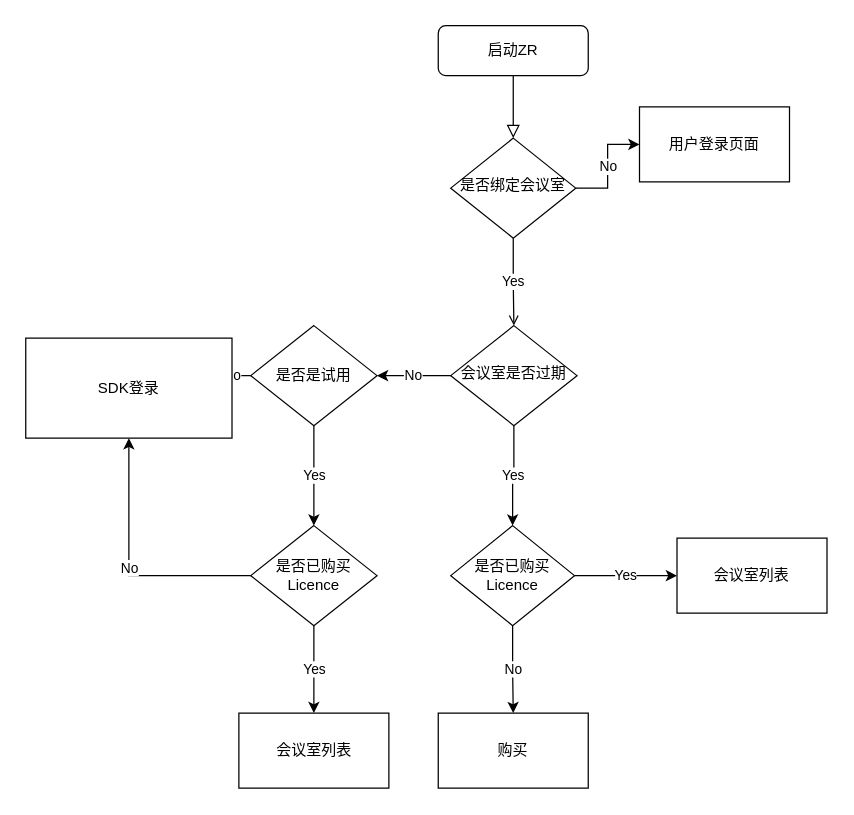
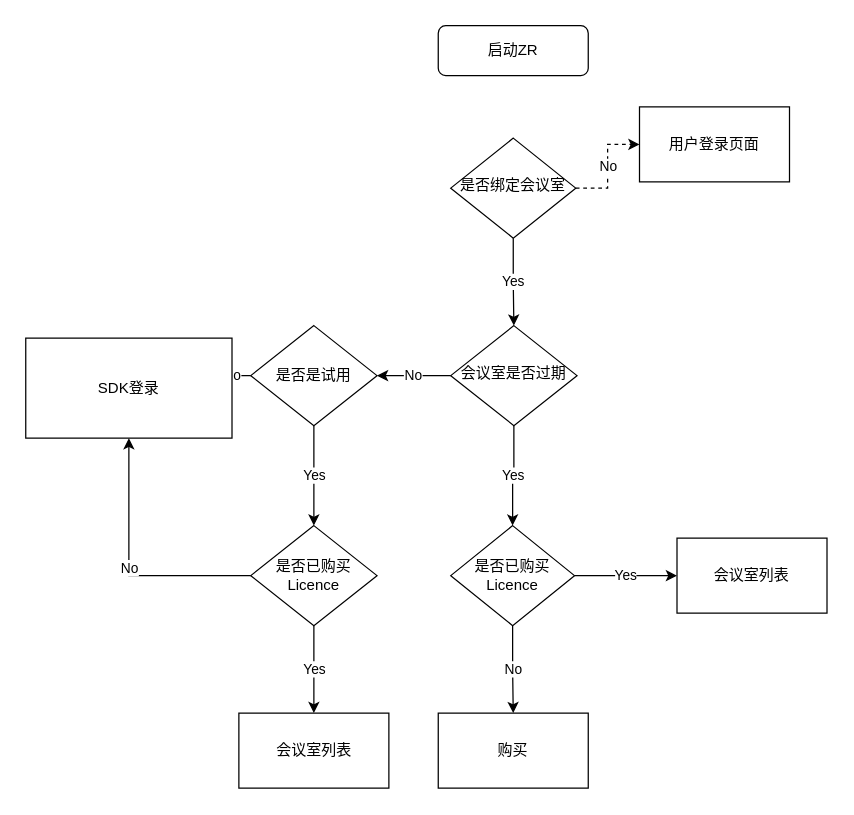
- <mxCell id="2" value="" style="rounded=0;html=1;jettySize=auto;orthogonalLoop=1;fontSize=11;endArrow=block;endFill=0;endSize=8;strokeWidth=1;shadow=0;labelBackgroundColor=none;edgeStyle=orthogonalEdgeStyle;" parent="1" source="3" target="6" edge="1"><mxGeometry relative="1" as="geometry" /></mxCell>
- <mxCell id="5" value="No" style="edgeStyle=orthogonalEdgeStyle;rounded=0;orthogonalLoop=1;jettySize=auto;html=1;entryX=0;entryY=0.5;entryDx=0;entryDy=0;" edge="1" parent="1" source="6" target="23"><mxGeometry relative="1" as="geometry" /></mxCell>
+ <mxCell id="5" value="No" style="edgeStyle=orthogonalEdgeStyle;rounded=0;orthogonalLoop=1;jettySize=auto;html=1;entryX=0;entryY=0.5;entryDx=0;entryDy=0;dashed=1;" edge="1" parent="1" source="6" target="23"><mxGeometry relative="1" as="geometry" /></mxCell>
- <mxCell id="4" value="Yes" style="edgeStyle=orthogonalEdgeStyle;rounded=0;orthogonalLoop=1;jettySize=auto;html=1;entryX=0.5;entryY=0;entryDx=0;entryDy=0;endArrow=open;" edge="1" parent="1" source="6" target="9"><mxGeometry relative="1" as="geometry"><mxPoint x="410" y="230" as="targetPoint" /></mxGeometry></mxCell>
+ <mxCell id="4" value="Yes" style="edgeStyle=orthogonalEdgeStyle;rounded=0;orthogonalLoop=1;jettySize=auto;html=1;entryX=0.5;entryY=0;entryDx=0;entryDy=0;" edge="1" parent="1" source="6" target="9"><mxGeometry relative="1" as="geometry"><mxPoint x="410" y="230" as="targetPoint" /></mxGeometry></mxCell>
